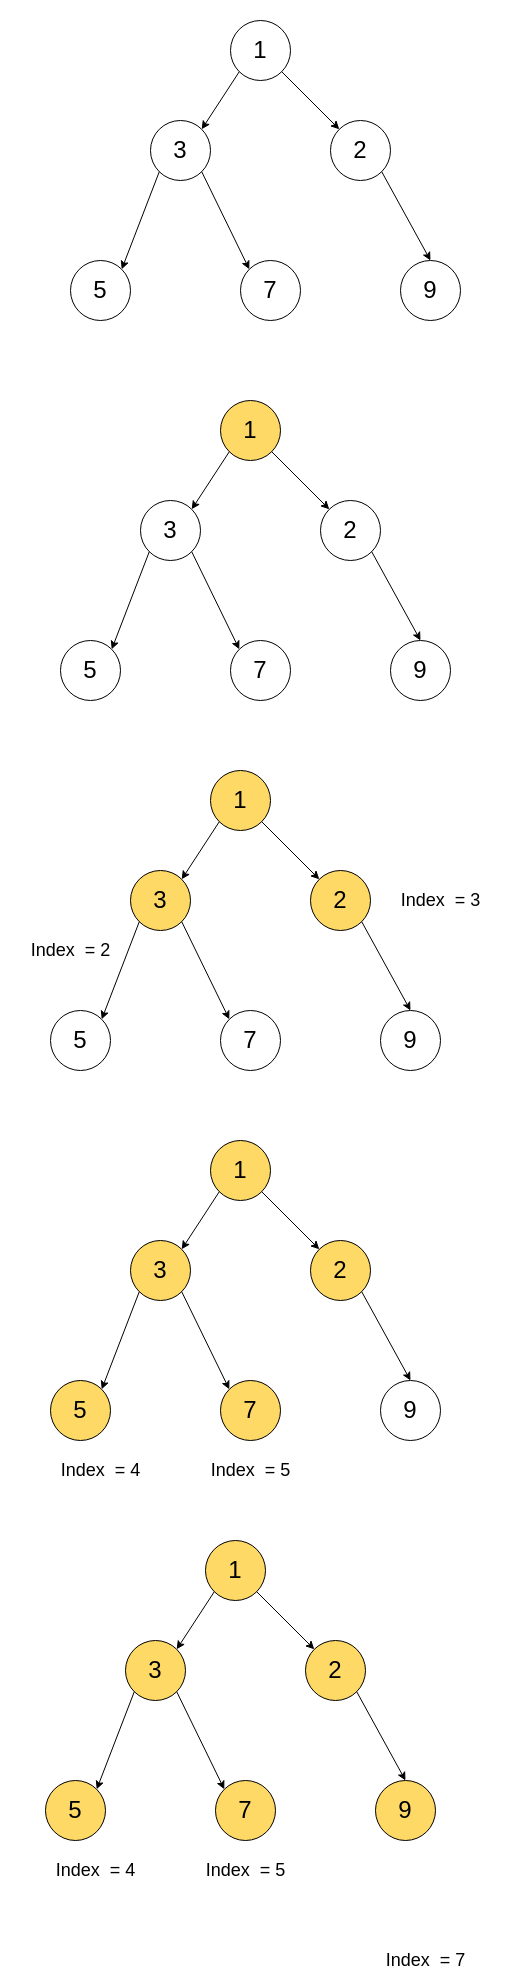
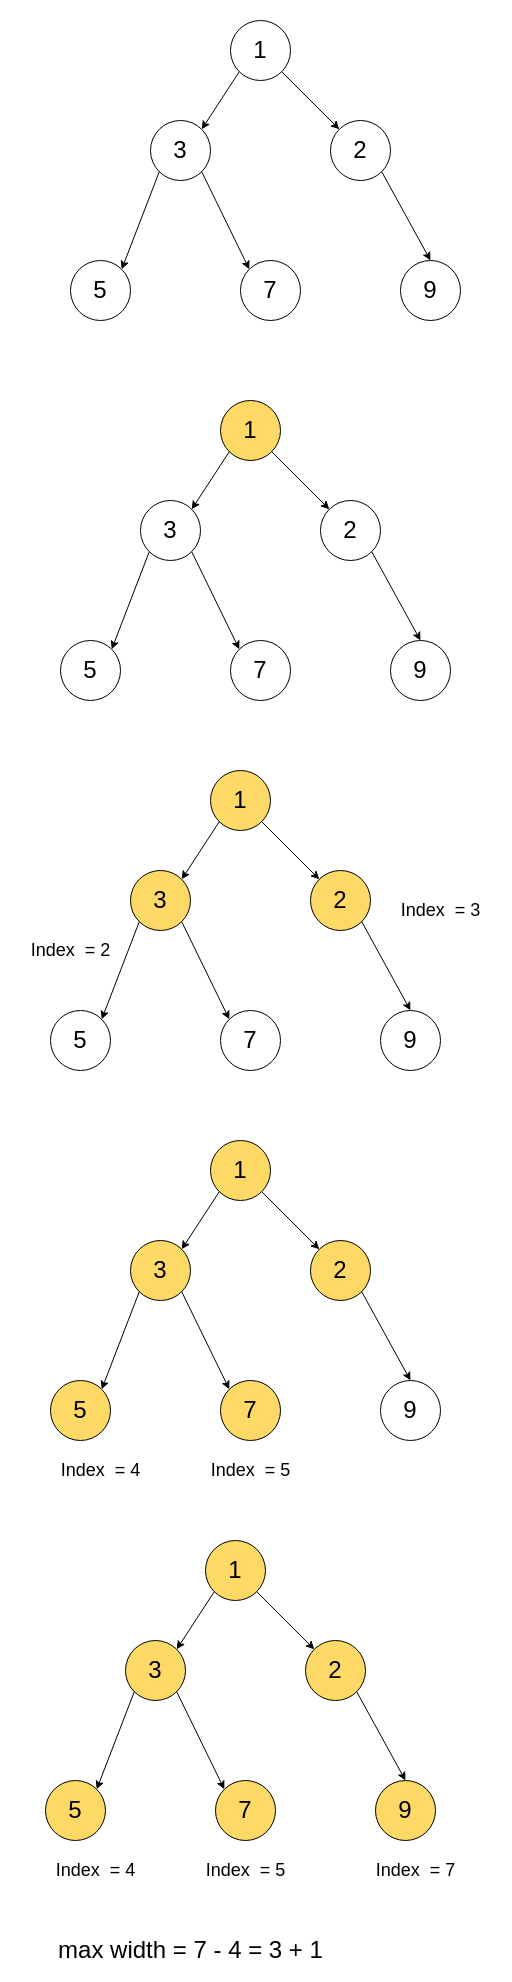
- <mxCell id="35" value="&lt;font style=&quot;font-size: 18px&quot;&gt;Index&amp;nbsp; = 3&lt;/font&gt;" style="text;html=1;align=center;verticalAlign=middle;resizable=0;points=[];autosize=1;" vertex="1" parent="1"><mxGeometry x="390" y="890" width="100" height="20" as="geometry" /></mxCell>
+ <mxCell id="35" value="&lt;font style=&quot;font-size: 18px&quot;&gt;Index&amp;nbsp; = 3&lt;/font&gt;" style="text;html=1;align=center;verticalAlign=middle;resizable=0;points=[];autosize=1;" vertex="1" parent="1"><mxGeometry x="390" y="900" width="100" height="20" as="geometry" /></mxCell>
+ <mxCell id="64" value="&lt;font style=&quot;font-size: 24px&quot;&gt;max width = 7 - 4 = 3 + 1&lt;/font&gt;" style="text;html=1;align=center;verticalAlign=middle;resizable=0;points=[];autosize=1;" vertex="1" parent="1"><mxGeometry x="50" y="1940" width="280" height="20" as="geometry" /></mxCell>
- <mxCell id="63" value="&lt;font style=&quot;font-size: 18px&quot;&gt;Index&amp;nbsp; = 7&lt;/font&gt;" style="text;html=1;align=center;verticalAlign=middle;resizable=0;points=[];autosize=1;" vertex="1" parent="1"><mxGeometry x="375" y="1950" width="100" height="20" as="geometry" /></mxCell>
+ <mxCell id="63" value="&lt;font style=&quot;font-size: 18px&quot;&gt;Index&amp;nbsp; = 7&lt;/font&gt;" style="text;html=1;align=center;verticalAlign=middle;resizable=0;points=[];autosize=1;" vertex="1" parent="1"><mxGeometry x="365" y="1860" width="100" height="20" as="geometry" /></mxCell>
